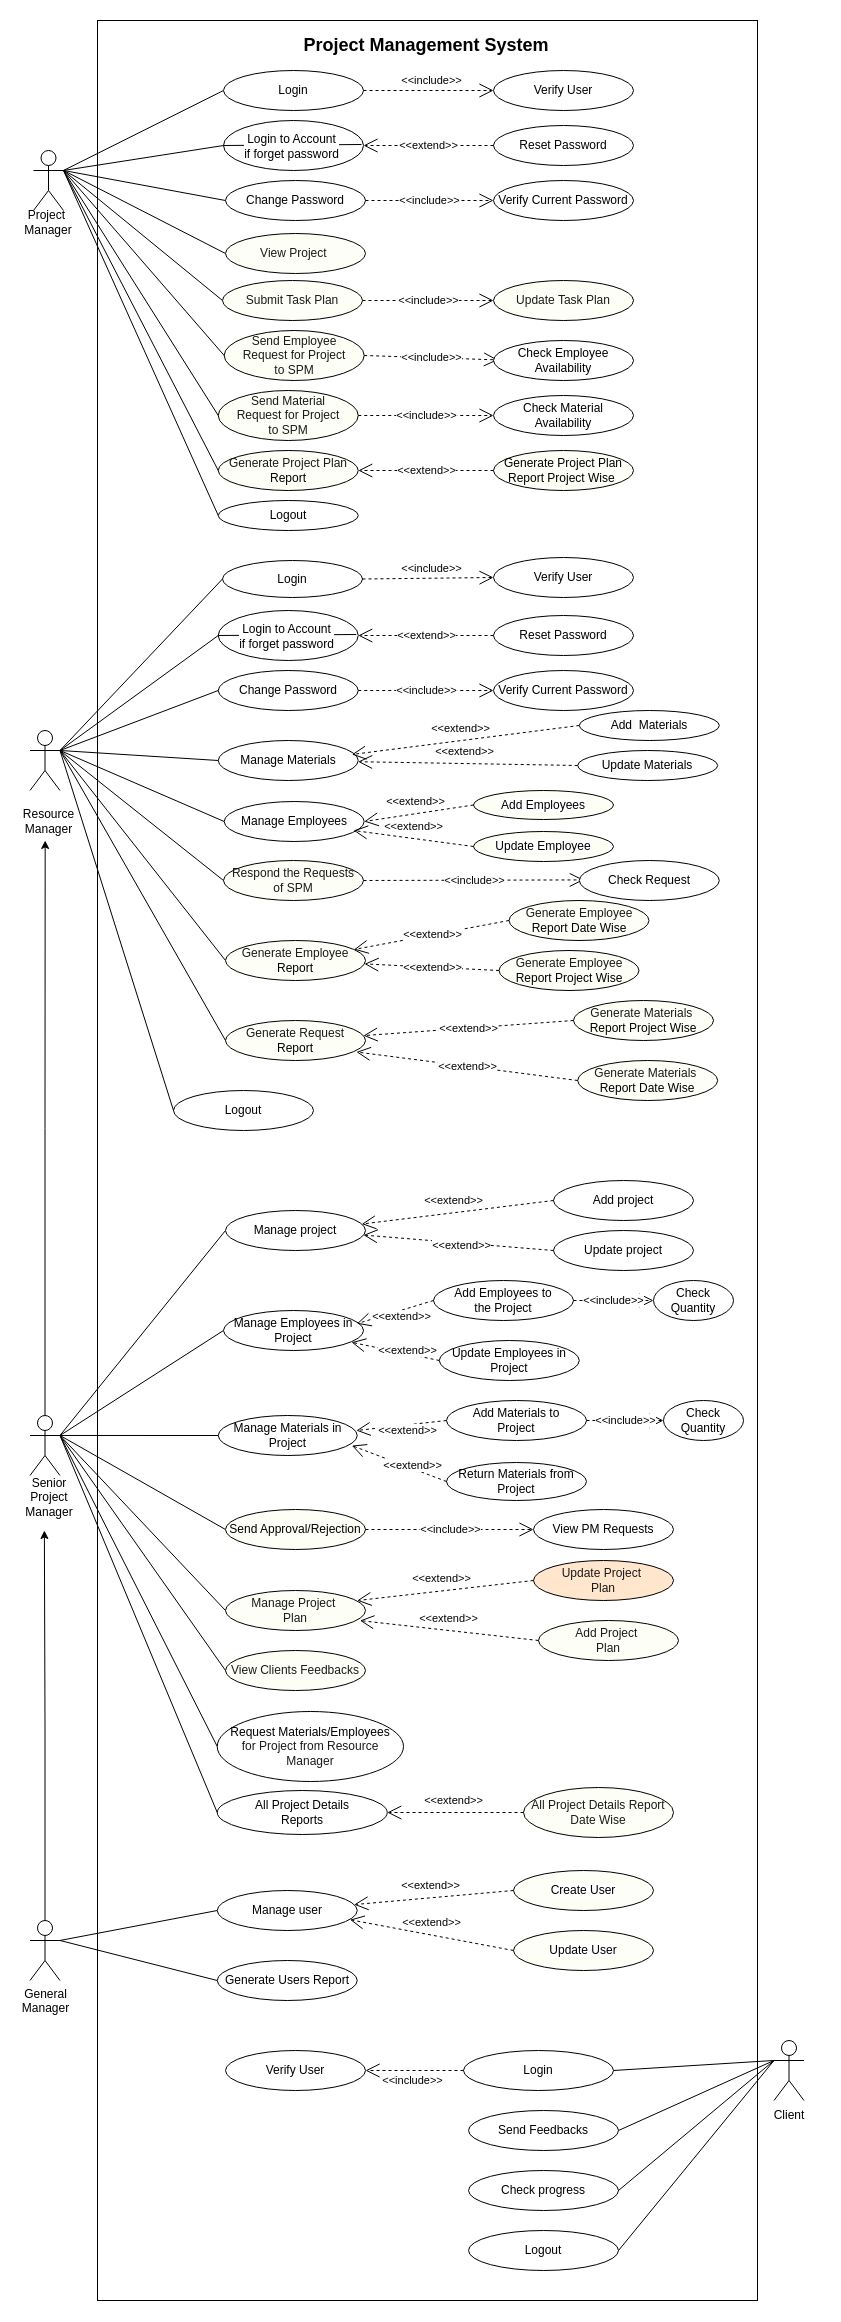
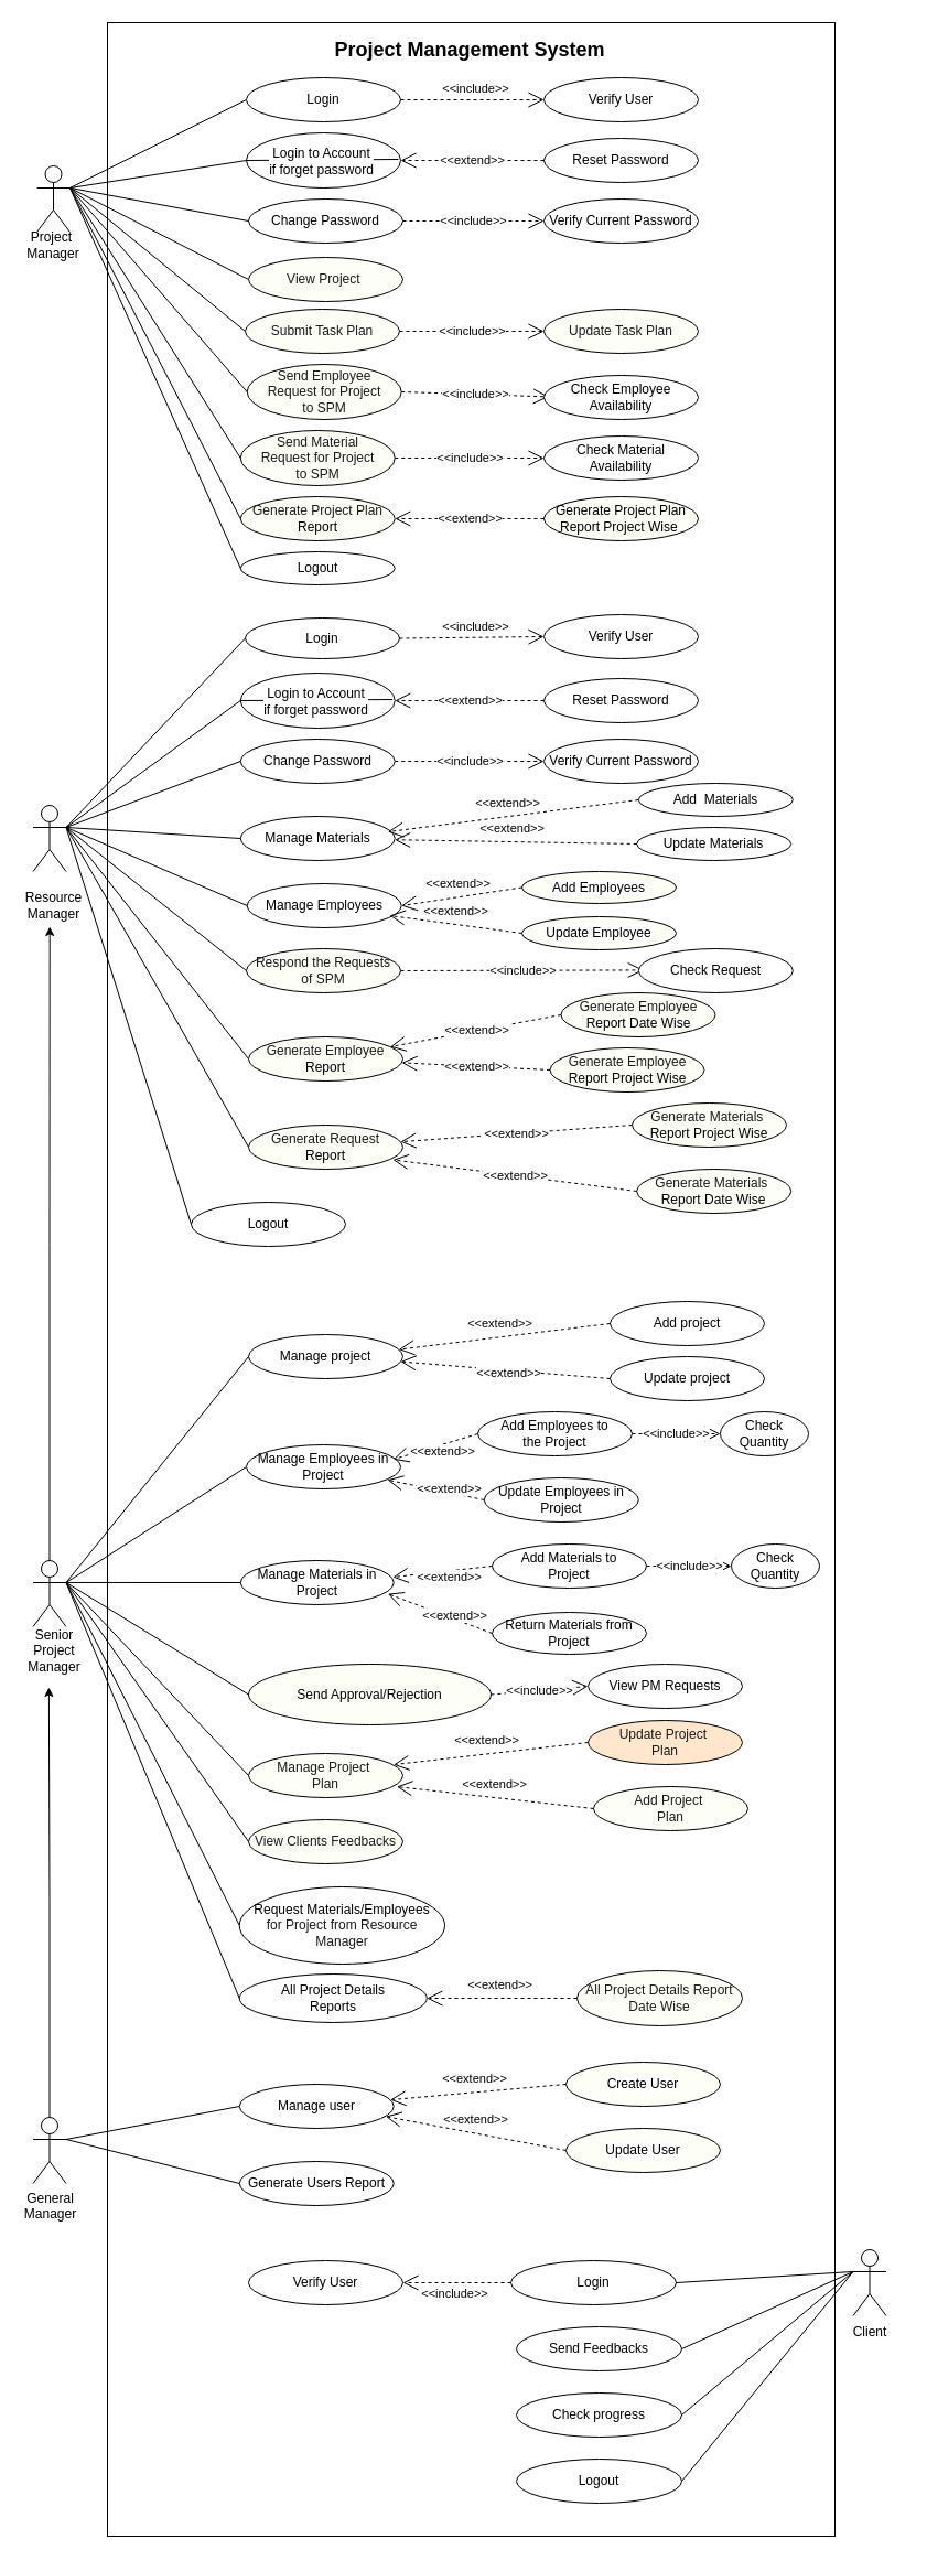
- <mxCell id="33" value="Send Approval/Rejection&lt;font color=&quot;#1a1a1a&quot;&gt;&lt;br&gt;&lt;/font&gt;" style="ellipse;whiteSpace=wrap;html=1;fillColor=#FDFFF7;" parent="1" vertex="1"><mxGeometry x="225" y="1509" width="140" height="40" as="geometry" /></mxCell>
+ <mxCell id="33" value="Send Approval/Rejection&lt;font color=&quot;#1a1a1a&quot;&gt;&lt;br&gt;&lt;/font&gt;" style="ellipse;whiteSpace=wrap;html=1;fillColor=#FDFFF7;" parent="1" vertex="1"><mxGeometry x="225" y="1509" width="220" height="55" as="geometry" /></mxCell>
